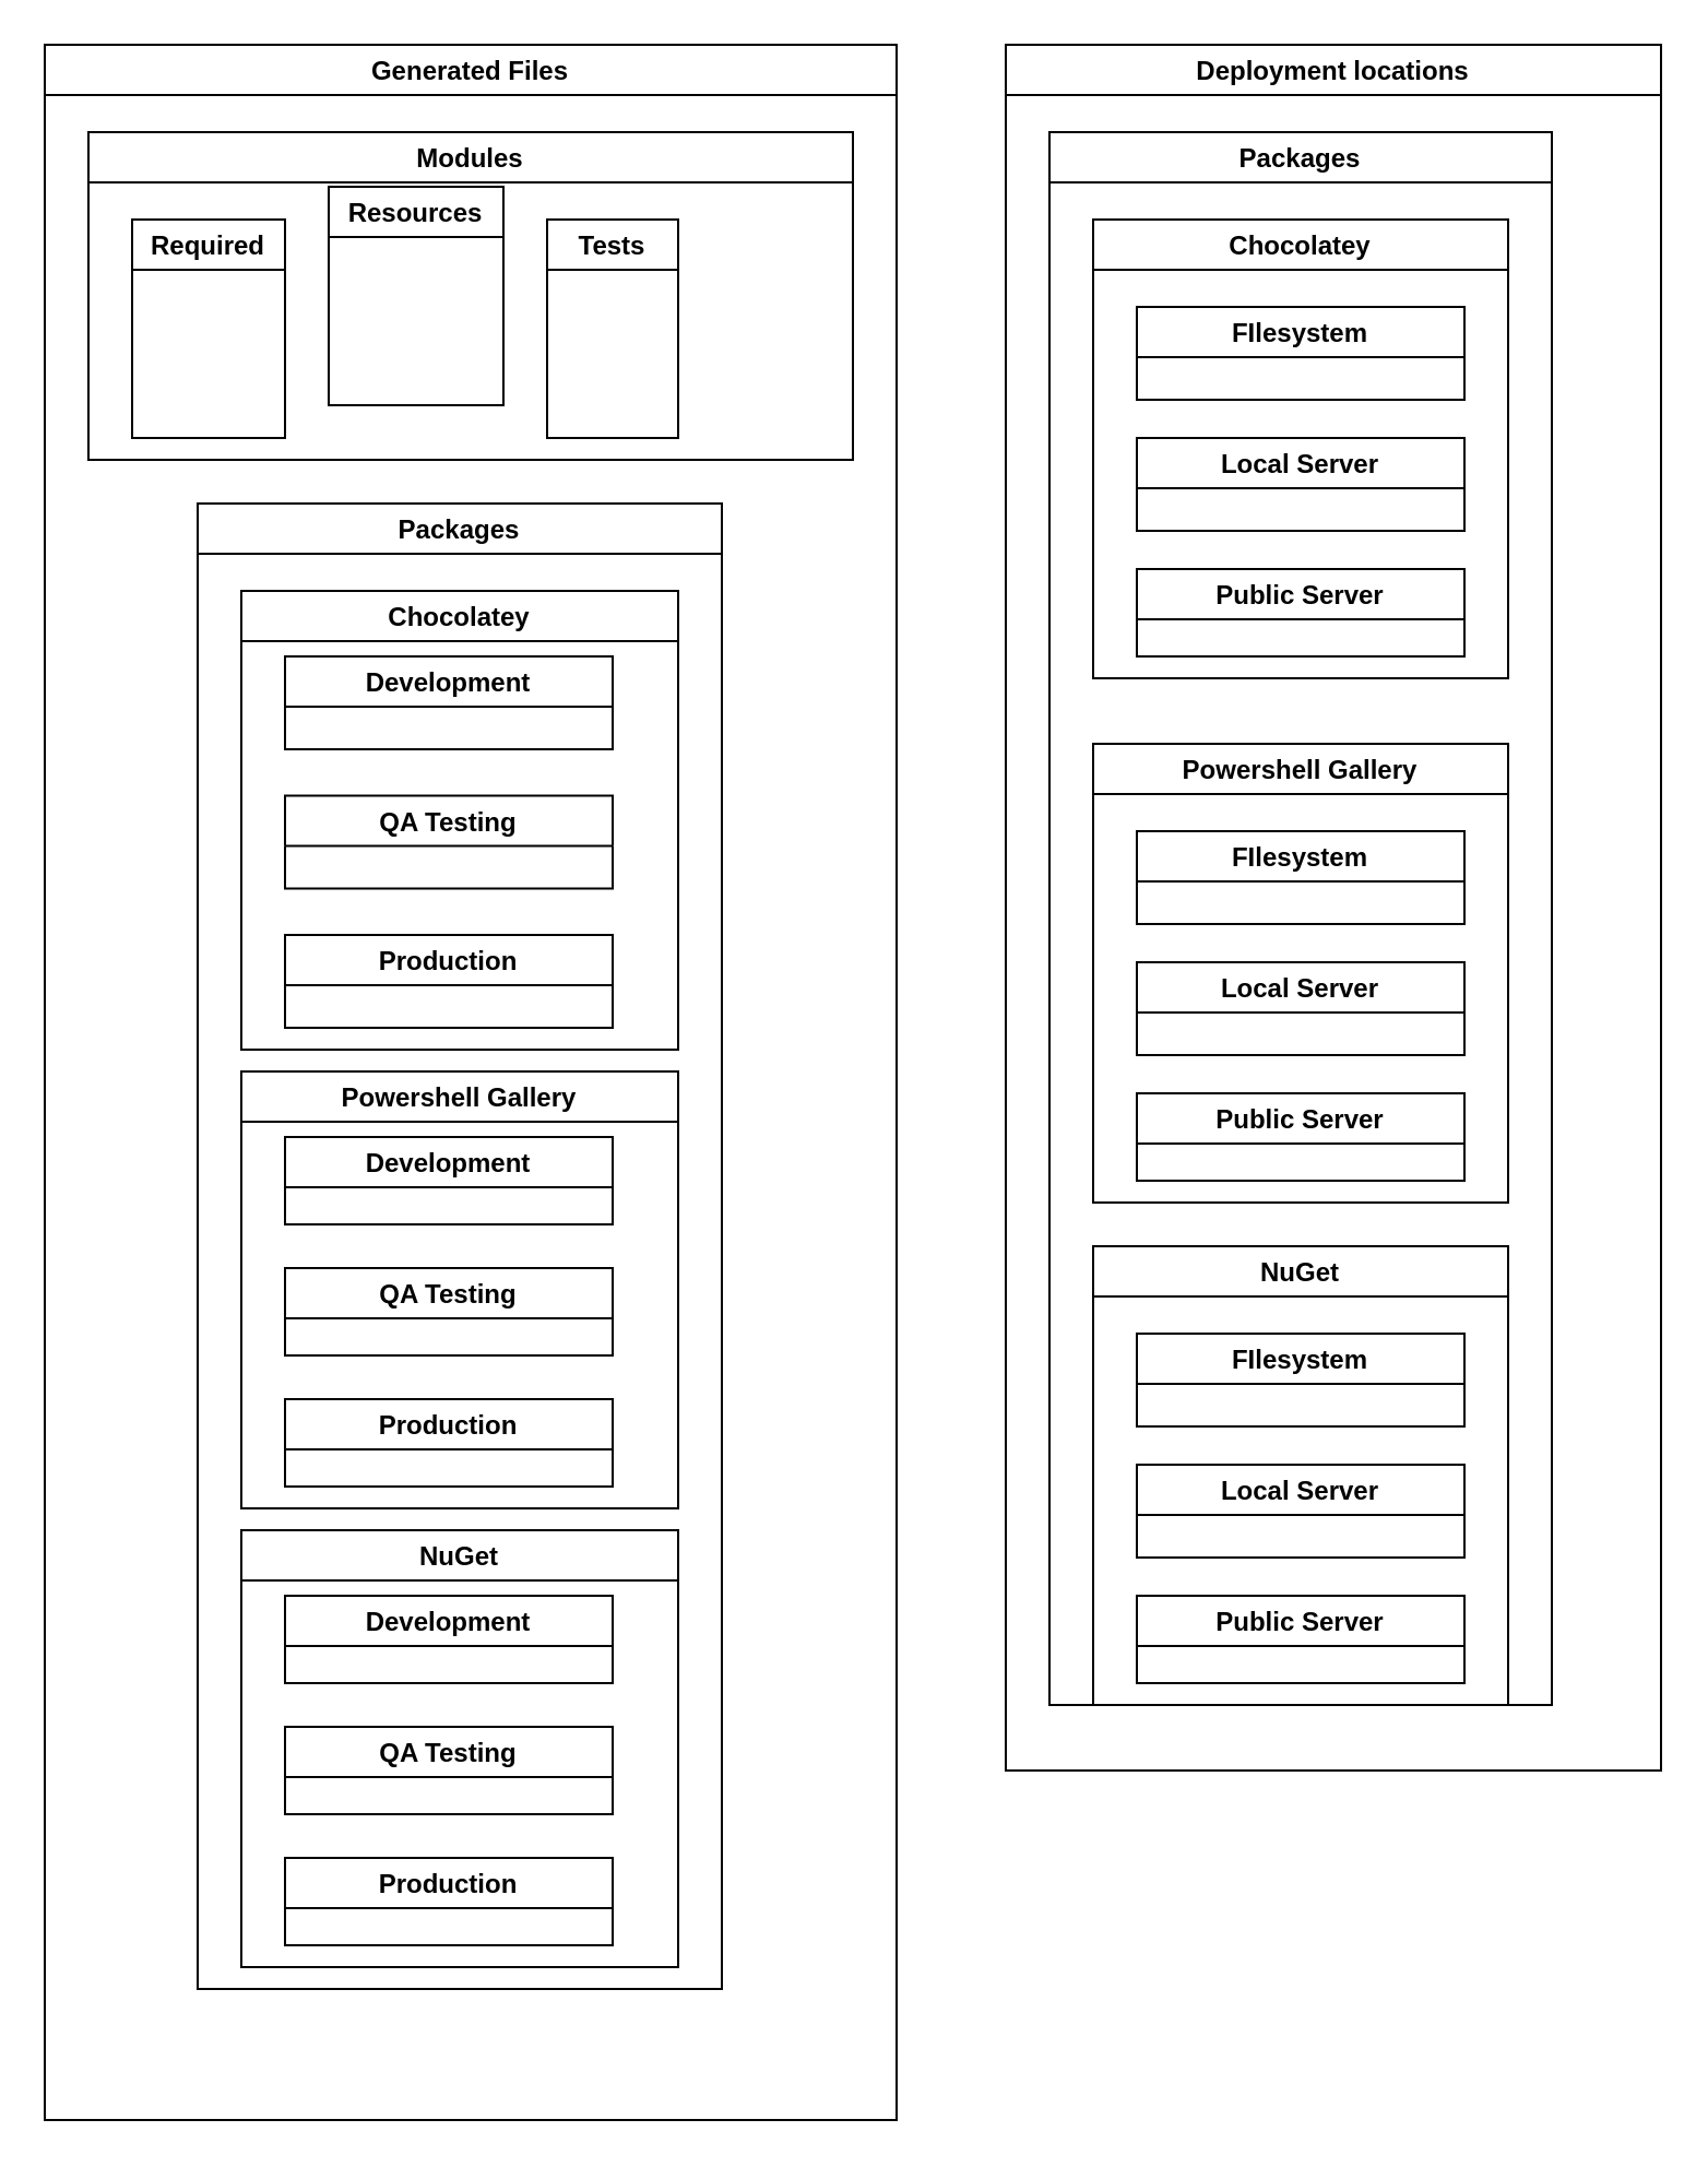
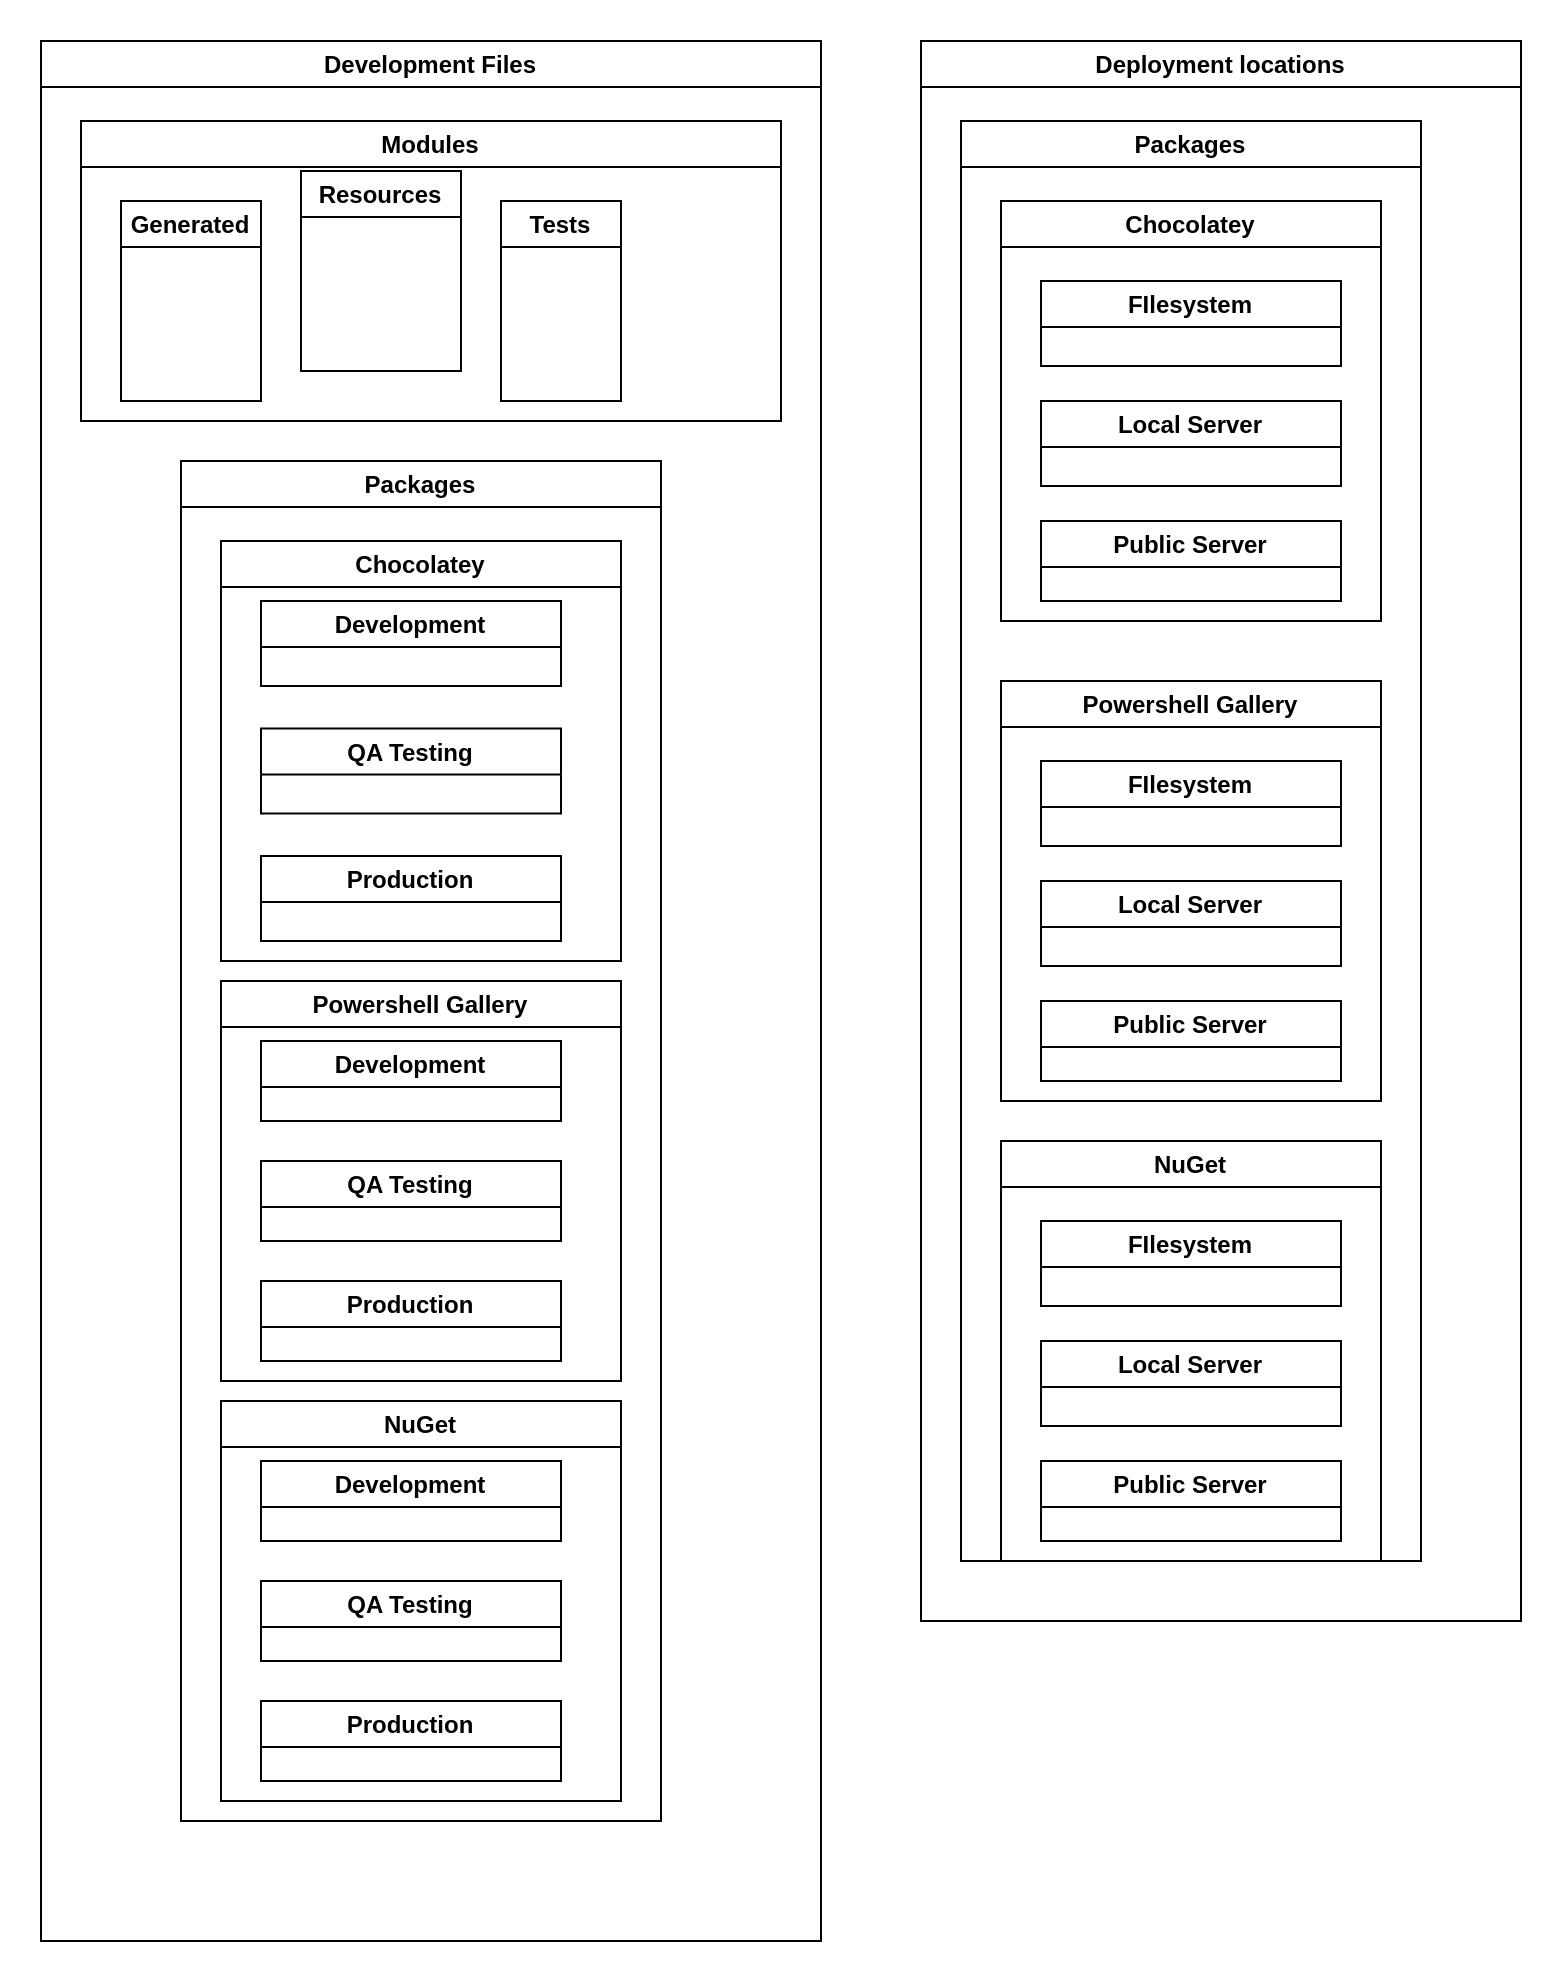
- <mxCell id="2" value="Generated Files" style="swimlane;" vertex="1" parent="1"><mxGeometry x="20" y="20" width="390" height="950" as="geometry" /></mxCell>
+ <mxCell id="2" value="Development Files" style="swimlane;" vertex="1" parent="1"><mxGeometry x="20" y="20" width="390" height="950" as="geometry" /></mxCell>
- <mxCell id="5" value="Required" style="swimlane;startSize=23;" vertex="1" parent="3"><mxGeometry x="20" y="40" width="70" height="100" as="geometry" /></mxCell>
+ <mxCell id="5" value="Generated" style="swimlane;startSize=23;" vertex="1" parent="3"><mxGeometry x="20" y="40" width="70" height="100" as="geometry" /></mxCell>
